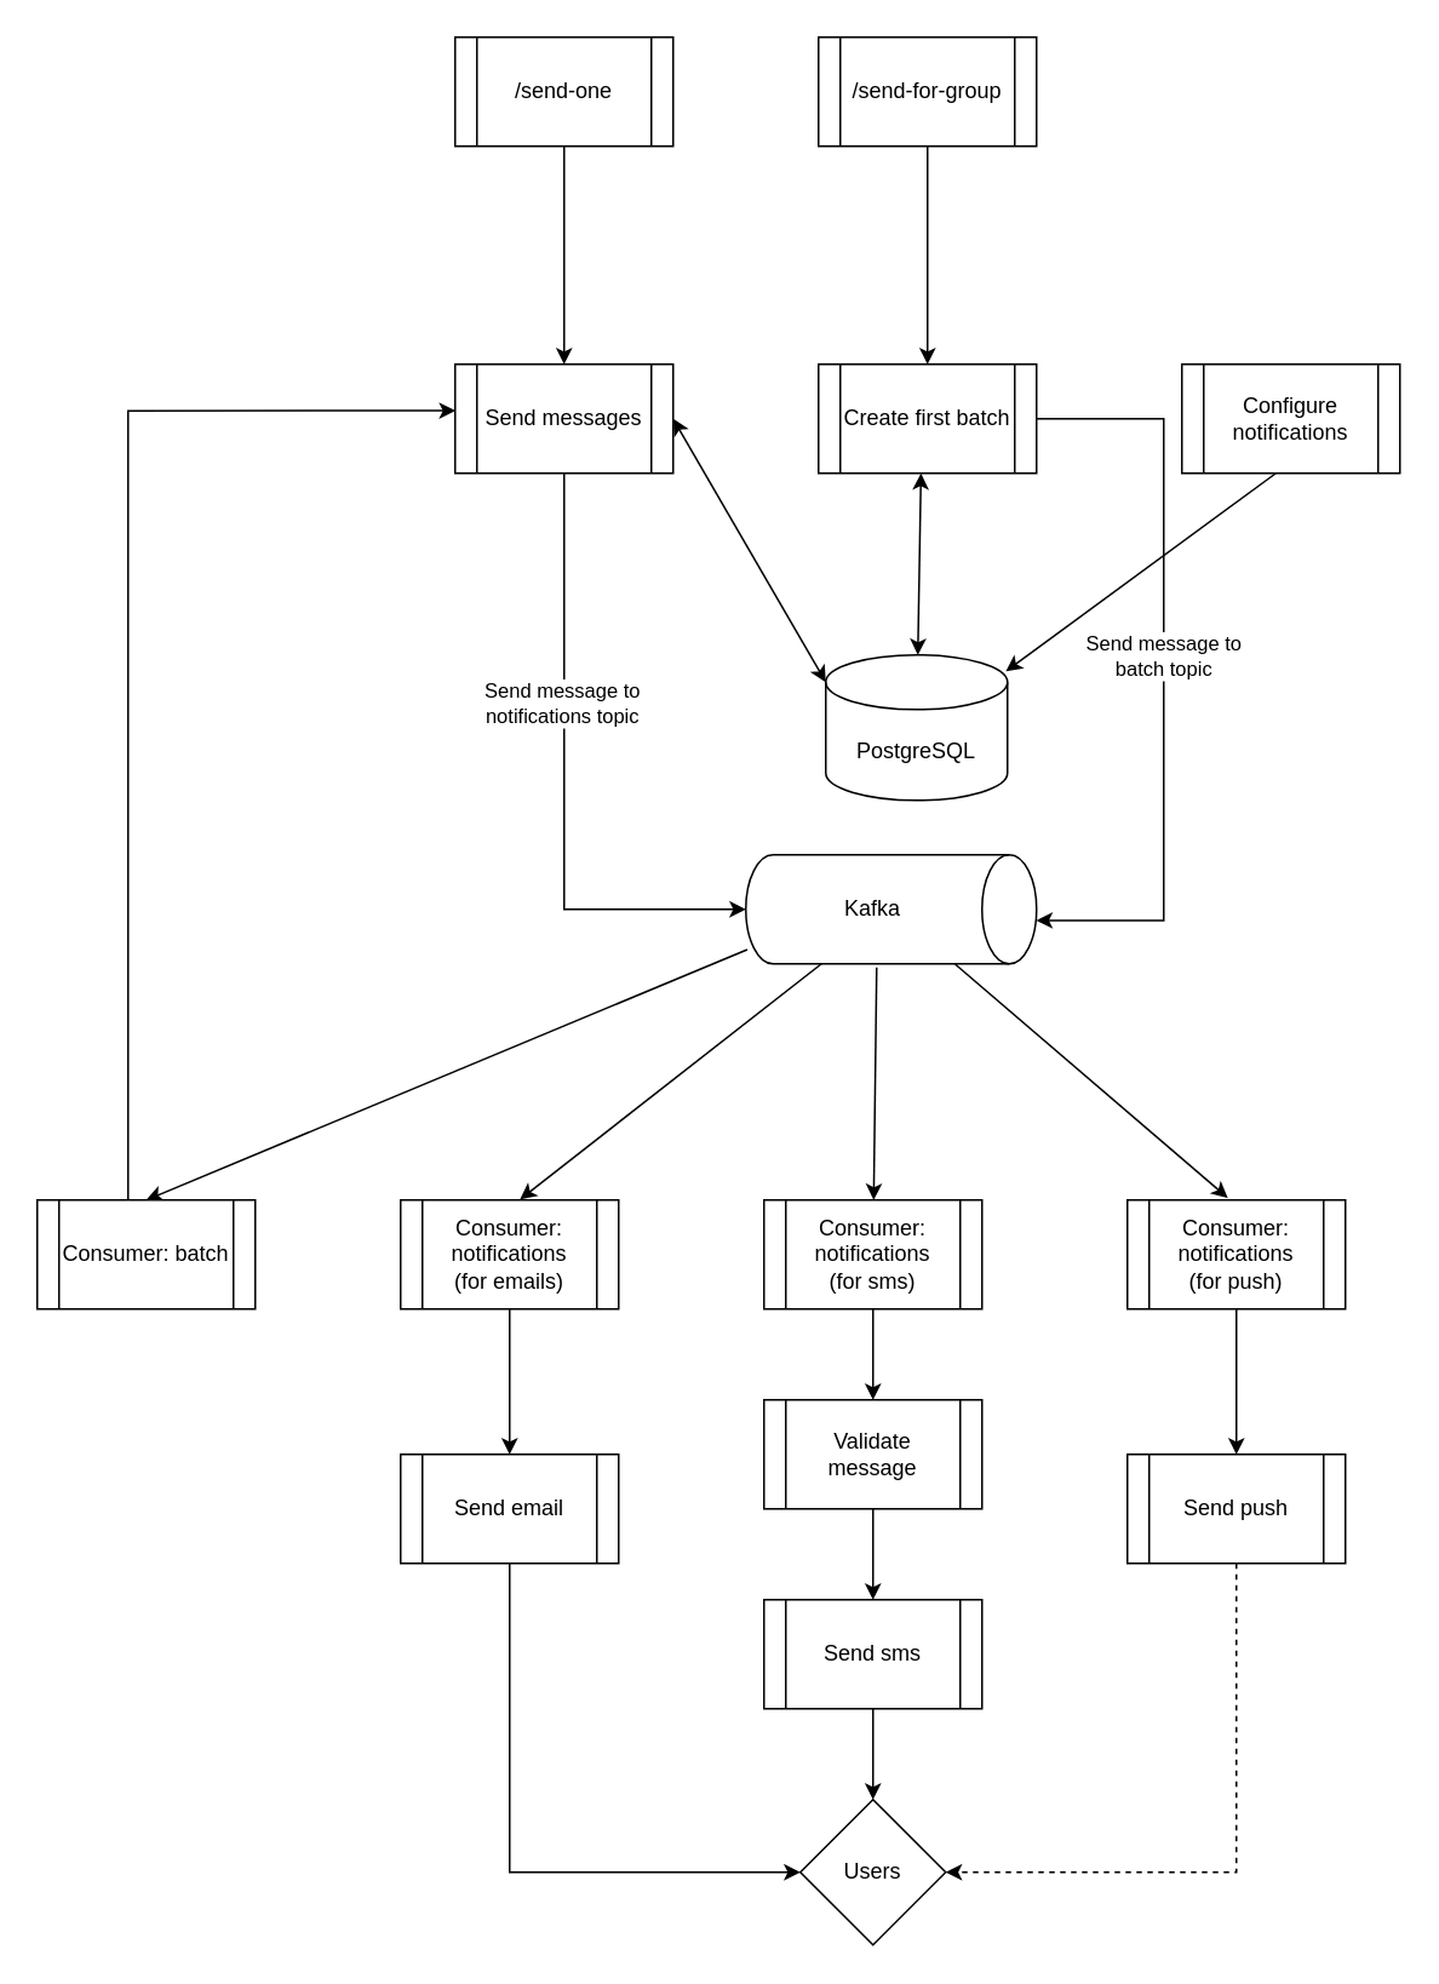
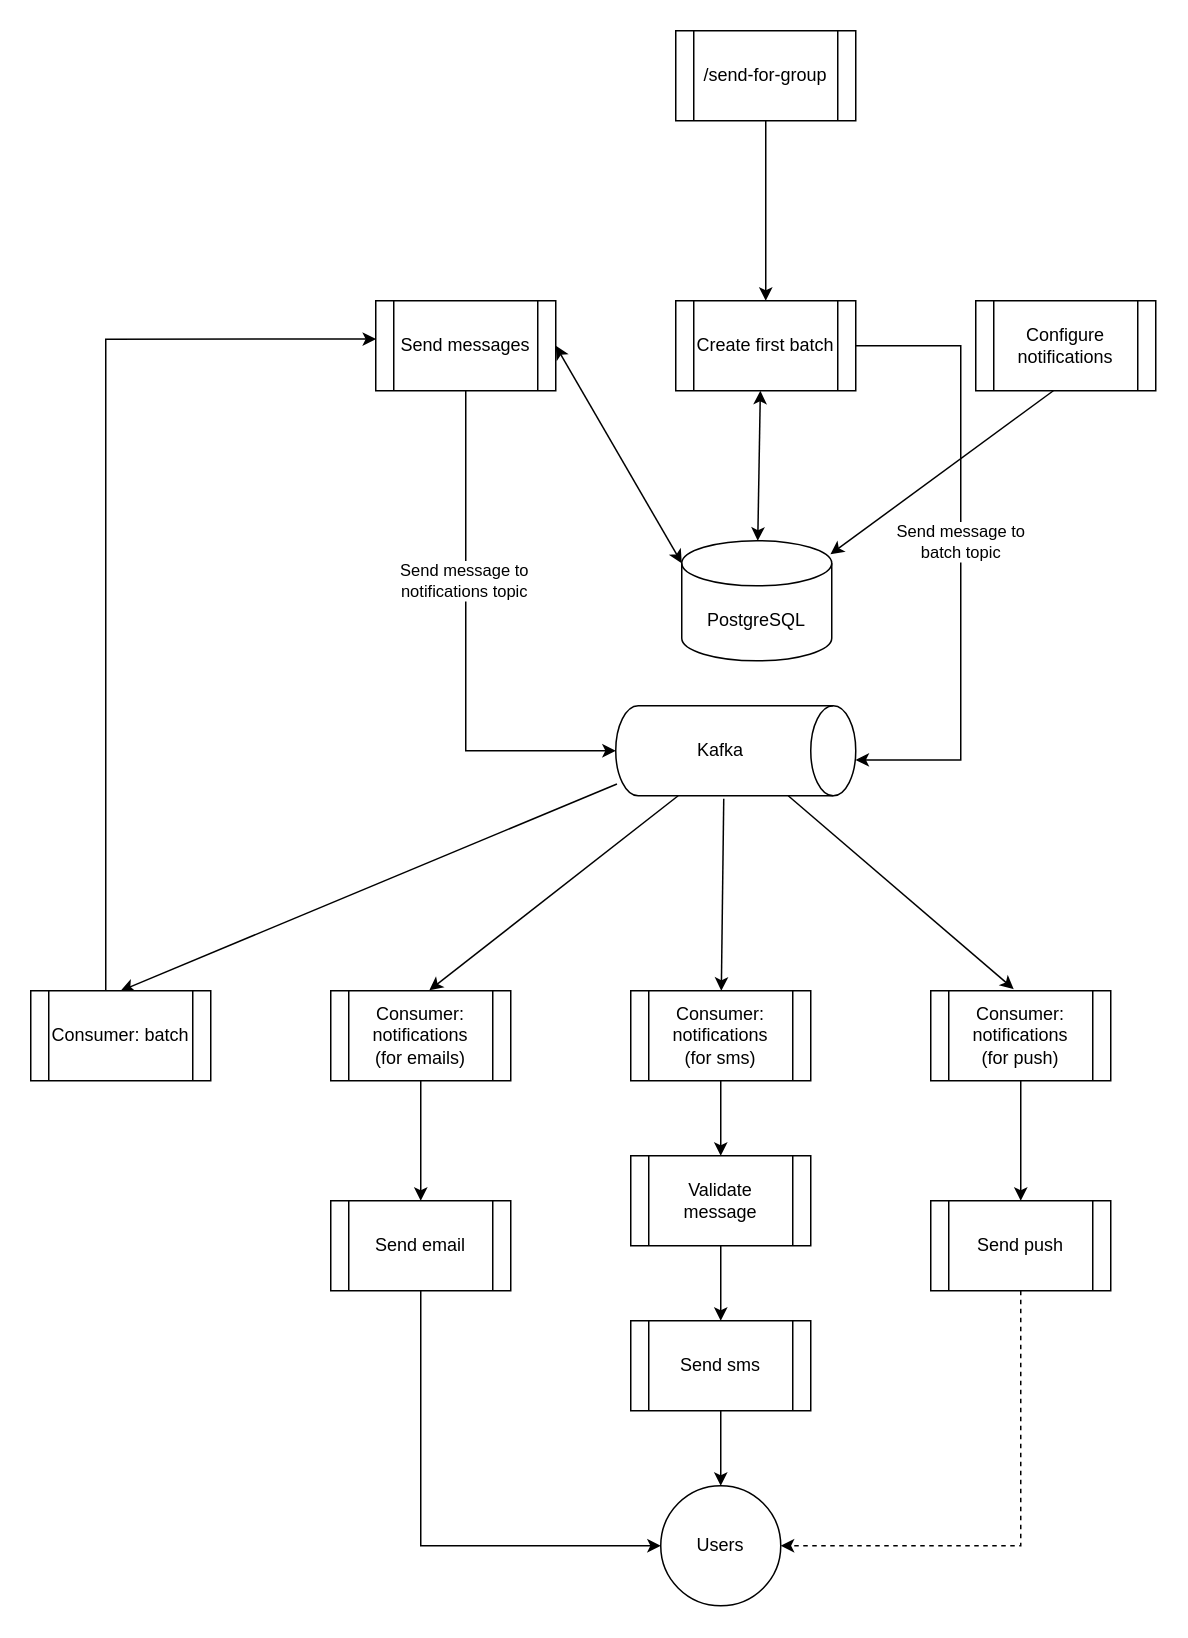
- <mxCell id="3" value="/send-one" style="shape=process;whiteSpace=wrap;html=1;backgroundOutline=1;" parent="1" vertex="1"><mxGeometry x="250" y="20" width="120" height="60" as="geometry" /></mxCell>
- <mxCell id="2" style="edgeStyle=orthogonalEdgeStyle;rounded=0;orthogonalLoop=1;jettySize=auto;html=1;" parent="1" source="3" target="31" edge="1"><mxGeometry relative="1" as="geometry" /></mxCell>
- <mxCell id="29" value="Users" style="rhombus;whiteSpace=wrap;html=1;aspect=fixed;" parent="1" vertex="1"><mxGeometry x="440" y="990" width="80" height="80" as="geometry" /></mxCell>
+ <mxCell id="29" value="Users" style="ellipse;whiteSpace=wrap;html=1;aspect=fixed;" parent="1" vertex="1"><mxGeometry x="440" y="990" width="80" height="80" as="geometry" /></mxCell>
